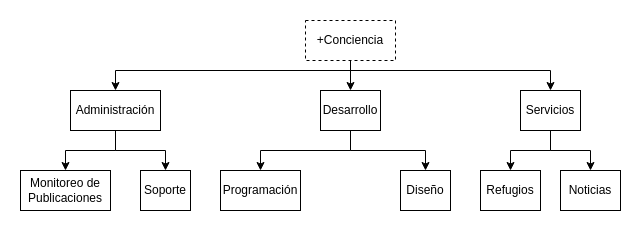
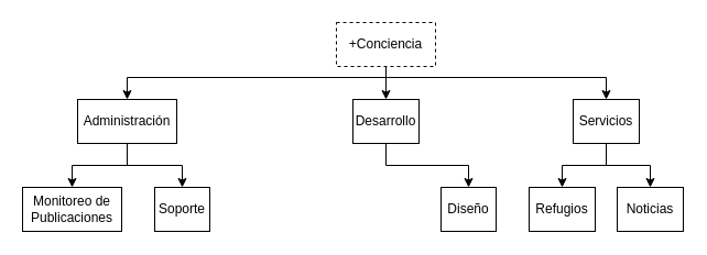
- <mxCell id="9" style="edgeStyle=orthogonalEdgeStyle;rounded=0;orthogonalLoop=1;jettySize=auto;html=1;exitX=0.5;exitY=1;exitDx=0;exitDy=0;" edge="1" parent="1" source="11" target="17"><mxGeometry relative="1" as="geometry" /></mxCell>
- <mxCell id="17" value="Programación" style="rounded=0;whiteSpace=wrap;html=1;" vertex="1" parent="1"><mxGeometry x="220" y="170" width="80" height="40" as="geometry" /></mxCell>
